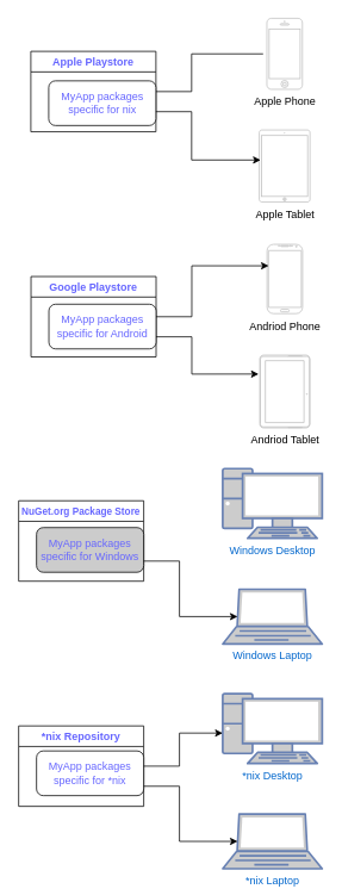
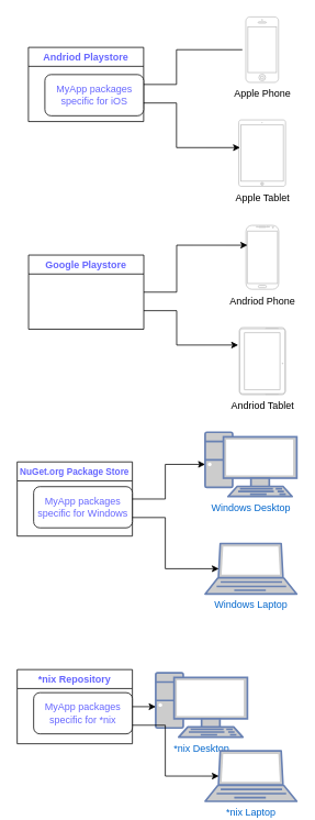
- <mxCell id="7" value="Apple Playstore" style="swimlane;fontColor=#6666FF;strokeWidth=1;" vertex="1" parent="3"><mxGeometry y="37" width="140" height="90" as="geometry" /></mxCell>
+ <mxCell id="7" value="Andriod Playstore" style="swimlane;fontColor=#6666FF;strokeWidth=1;" vertex="1" parent="3"><mxGeometry y="37" width="140" height="90" as="geometry" /></mxCell>
- <mxCell id="8" value="MyApp packages specific for nix" style="rounded=1;whiteSpace=wrap;html=1;fontColor=#6666FF;strokeWidth=1;" vertex="1" parent="7"><mxGeometry x="20" y="33" width="120" height="50" as="geometry" /></mxCell>
+ <mxCell id="8" value="MyApp packages specific for iOS" style="rounded=1;whiteSpace=wrap;html=1;fontColor=#6666FF;strokeWidth=1;" vertex="1" parent="7"><mxGeometry x="20" y="33" width="120" height="50" as="geometry" /></mxCell>
- <mxCell id="28" value="MyApp packages specific for Android" style="rounded=1;whiteSpace=wrap;html=1;fontColor=#6666FF;strokeWidth=1;" vertex="1" parent="27"><mxGeometry x="20" y="31" width="120" height="50" as="geometry" /></mxCell>
+ <mxCell id="22" style="edgeStyle=orthogonalEdgeStyle;rounded=0;orthogonalLoop=1;jettySize=auto;html=1;entryX=0;entryY=0.5;entryDx=0;entryDy=0;entryPerimeter=0;fontColor=#6666FF;exitX=1;exitY=0.5;exitDx=0;exitDy=0;" edge="1" parent="17" source="20" target="18"><mxGeometry x="190" y="-217" as="geometry"><mxPoint x="150" y="76" as="sourcePoint" /><mxPoint x="275.984" y="-216.972" as="targetPoint" /><Array as="points"><mxPoint x="180" y="81" /><mxPoint x="180" y="39" /></Array></mxGeometry></mxCell>
- <mxCell id="21" value="MyApp packages specific for Windows" style="rounded=1;whiteSpace=wrap;html=1;fontColor=#6666FF;strokeWidth=1;fillColor=#cccccc;" vertex="1" parent="20"><mxGeometry x="20" y="30" width="120" height="50" as="geometry" /></mxCell>
+ <mxCell id="21" value="MyApp packages specific for Windows" style="rounded=1;whiteSpace=wrap;html=1;fontColor=#6666FF;strokeWidth=1;" vertex="1" parent="20"><mxGeometry x="20" y="30" width="120" height="50" as="geometry" /></mxCell>
- <mxCell id="11" value="*nix&amp;nbsp;Desktop" style="fontColor=#0066CC;verticalAlign=top;verticalLabelPosition=bottom;labelPosition=center;align=center;html=1;outlineConnect=0;fillColor=#CCCCCC;strokeColor=#6881B3;gradientColor=none;gradientDirection=north;strokeWidth=2;shape=mxgraph.networks.pc;container=0;" parent="10" vertex="1"><mxGeometry x="228.388" width="111.364" height="77.955" as="geometry" /></mxCell>
+ <mxCell id="11" value="*nix&amp;nbsp;Desktop" style="fontColor=#0066CC;verticalAlign=top;verticalLabelPosition=bottom;labelPosition=center;align=center;html=1;outlineConnect=0;fillColor=#CCCCCC;strokeColor=#6881B3;gradientColor=none;gradientDirection=north;strokeWidth=2;shape=mxgraph.networks.pc;container=0;" parent="10" vertex="1"><mxGeometry x="168.388" y="40" width="111.364" height="77.955" as="geometry" /></mxCell>
